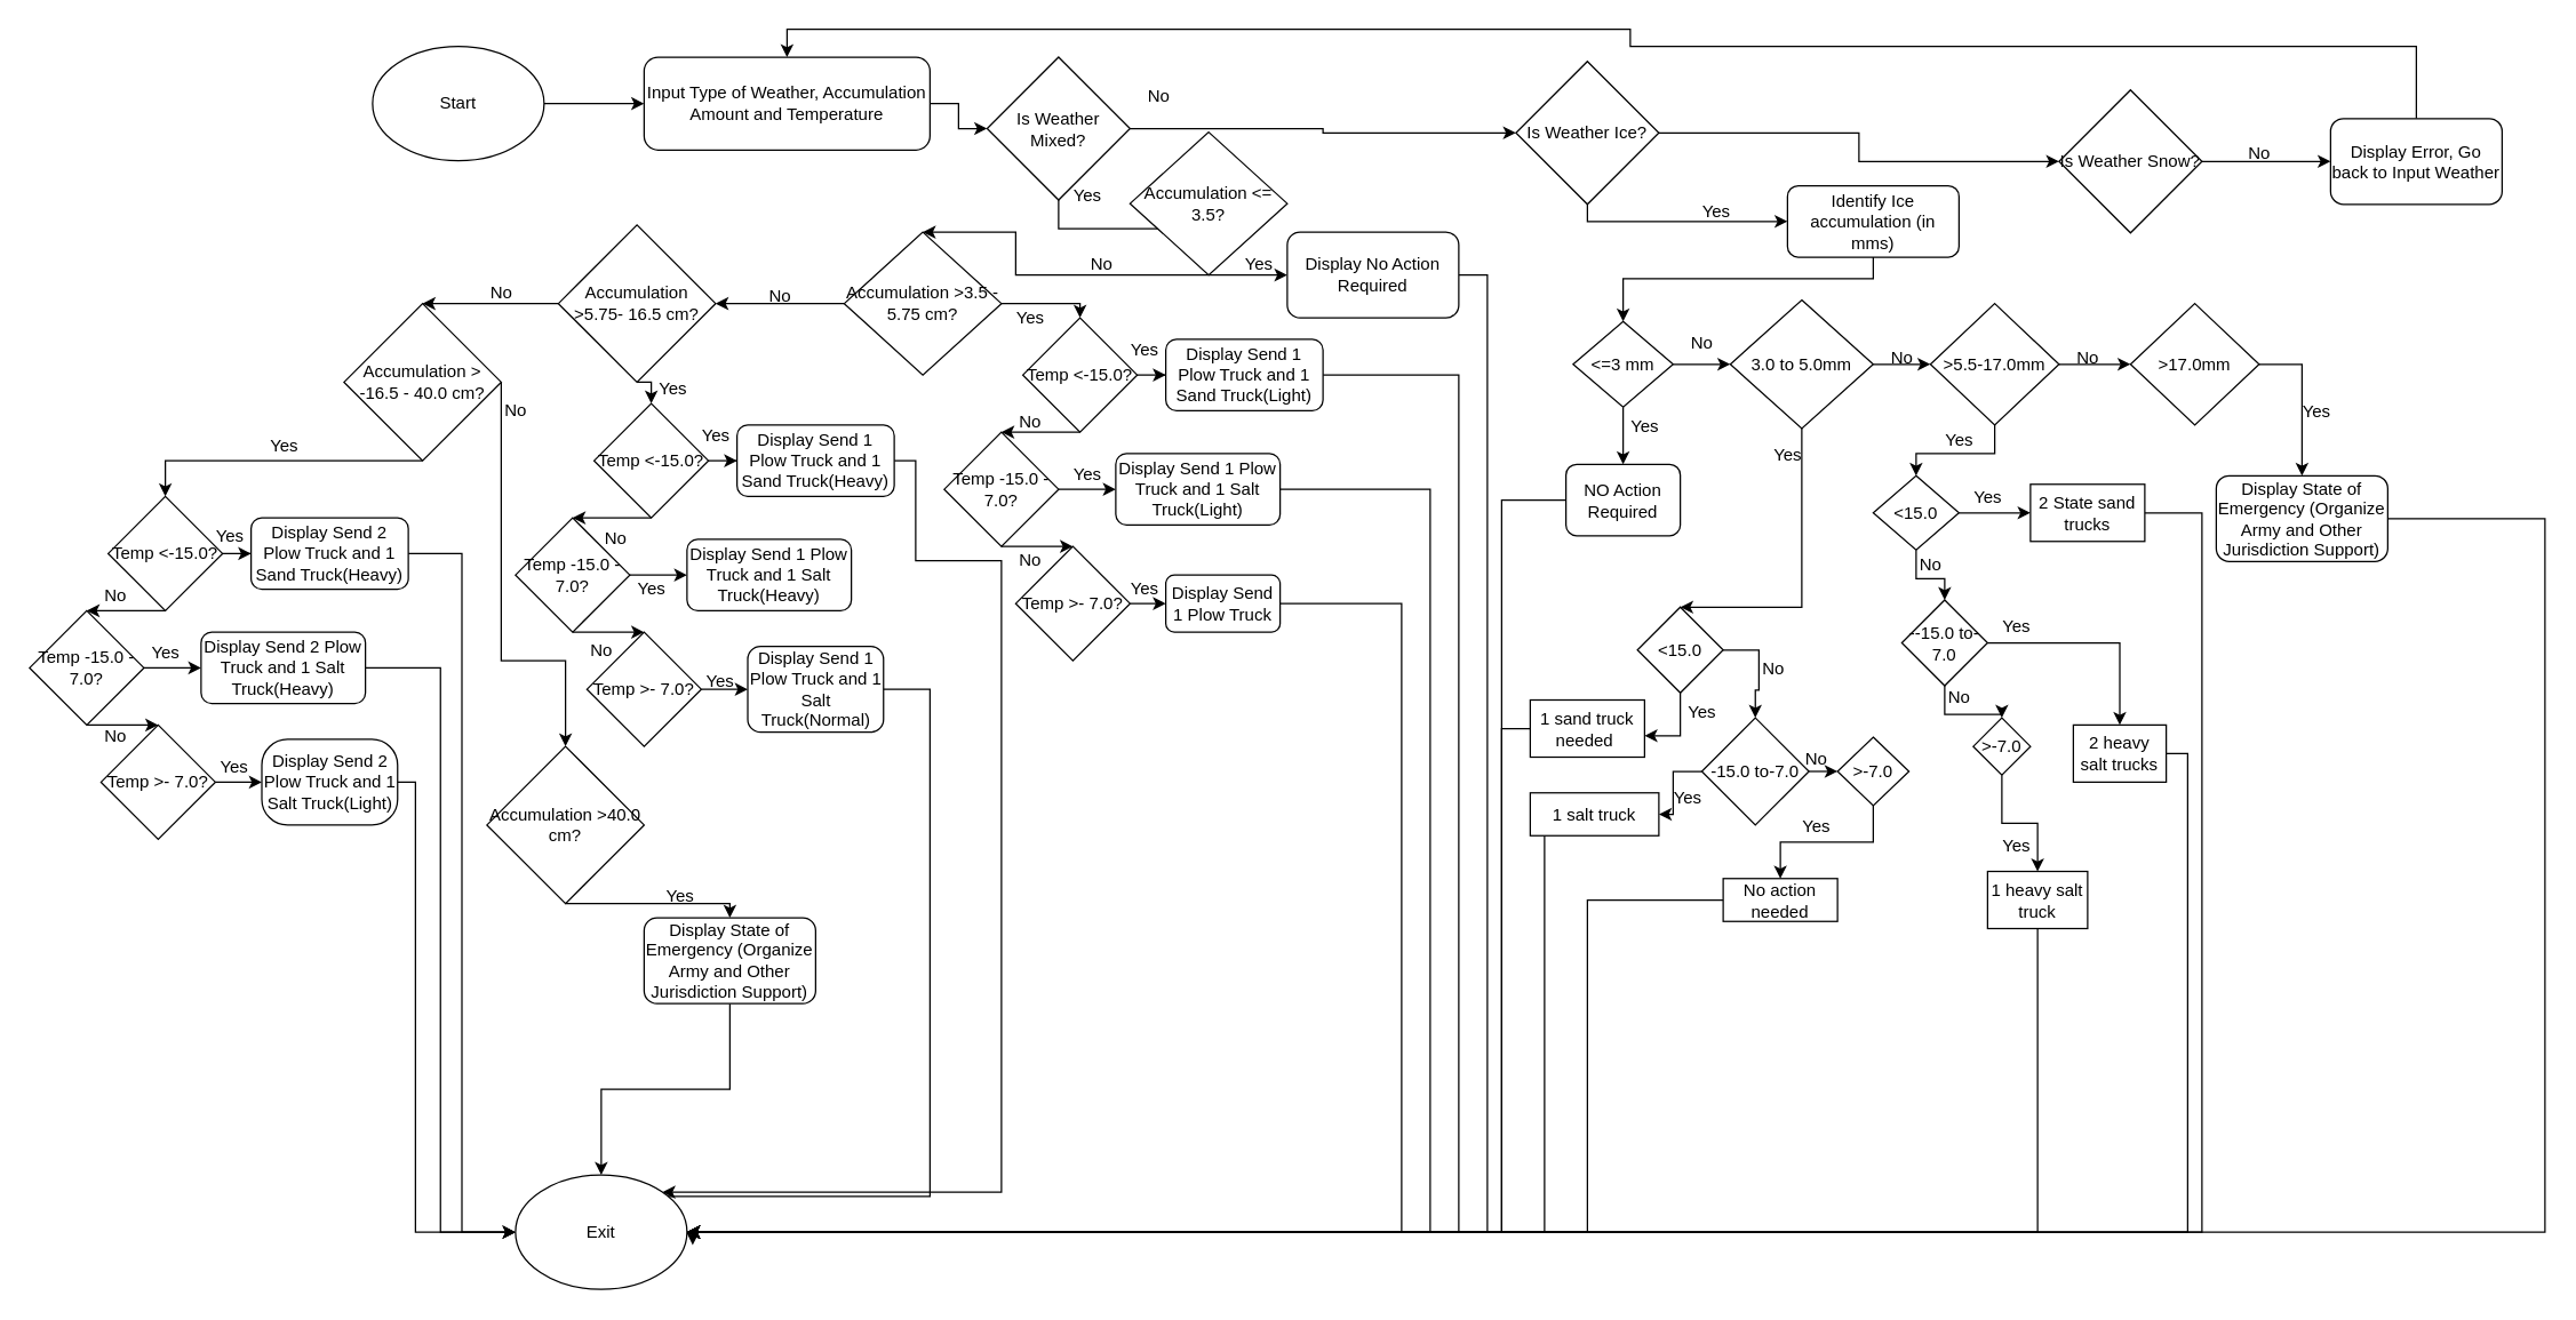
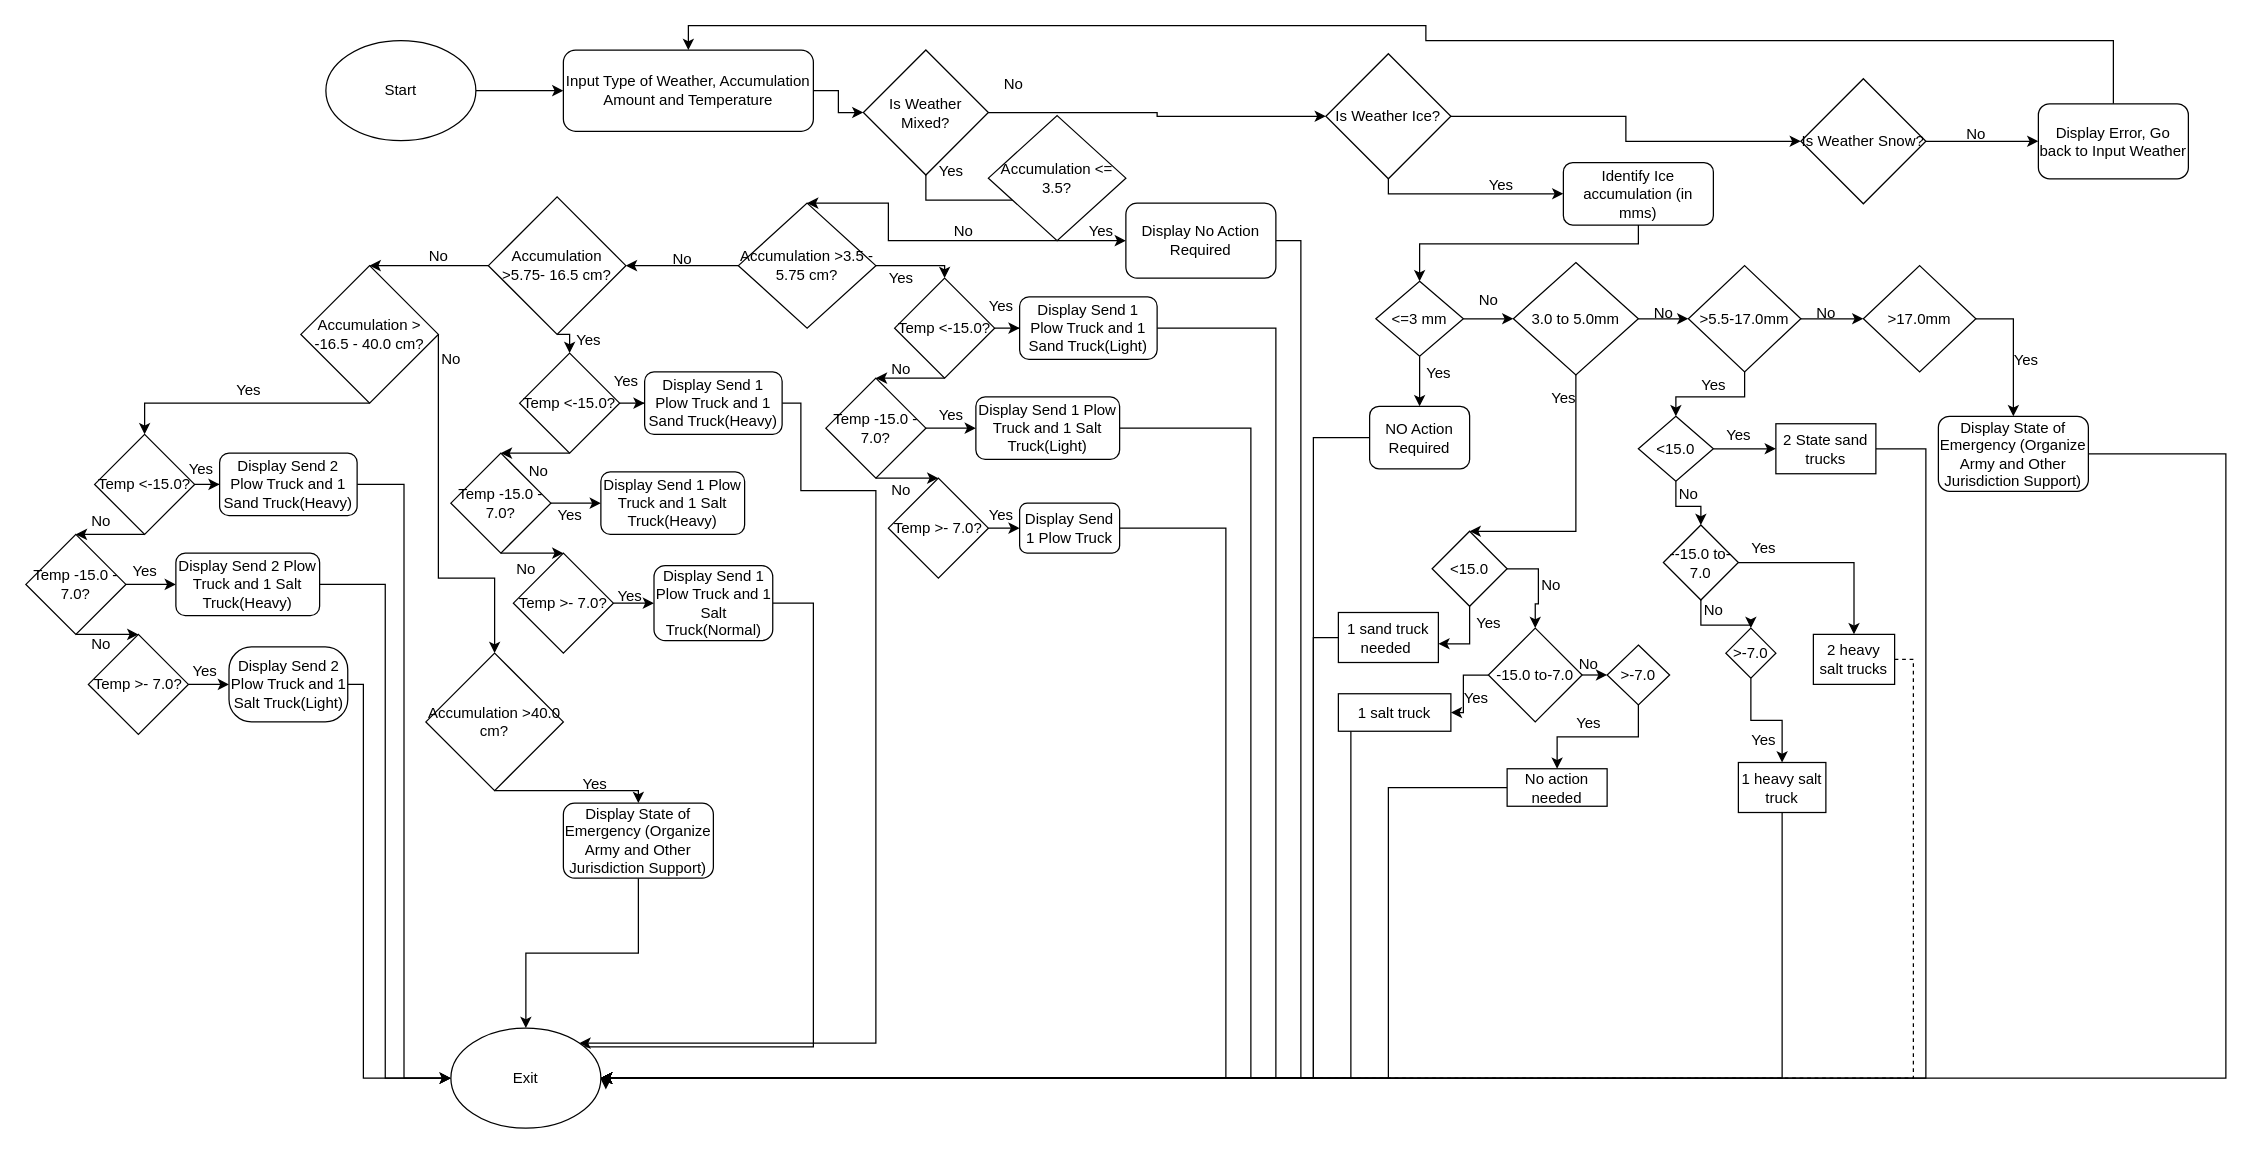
- <mxCell id="121" style="edgeStyle=orthogonalEdgeStyle;rounded=0;orthogonalLoop=1;jettySize=auto;html=1;entryX=1;entryY=0.5;entryDx=0;entryDy=0;" edge="1" parent="1" source="122" target="68"><mxGeometry relative="1" as="geometry"><Array as="points"><mxPoint x="1530" y="527" /><mxPoint x="1530" y="862" /></Array></mxGeometry></mxCell>
+ <mxCell id="121" style="edgeStyle=orthogonalEdgeStyle;rounded=0;orthogonalLoop=1;jettySize=auto;html=1;entryX=1;entryY=0.5;entryDx=0;entryDy=0;dashed=1;" edge="1" parent="1" source="122" target="68"><mxGeometry relative="1" as="geometry"><Array as="points"><mxPoint x="1530" y="527" /><mxPoint x="1530" y="862" /></Array></mxGeometry></mxCell>
